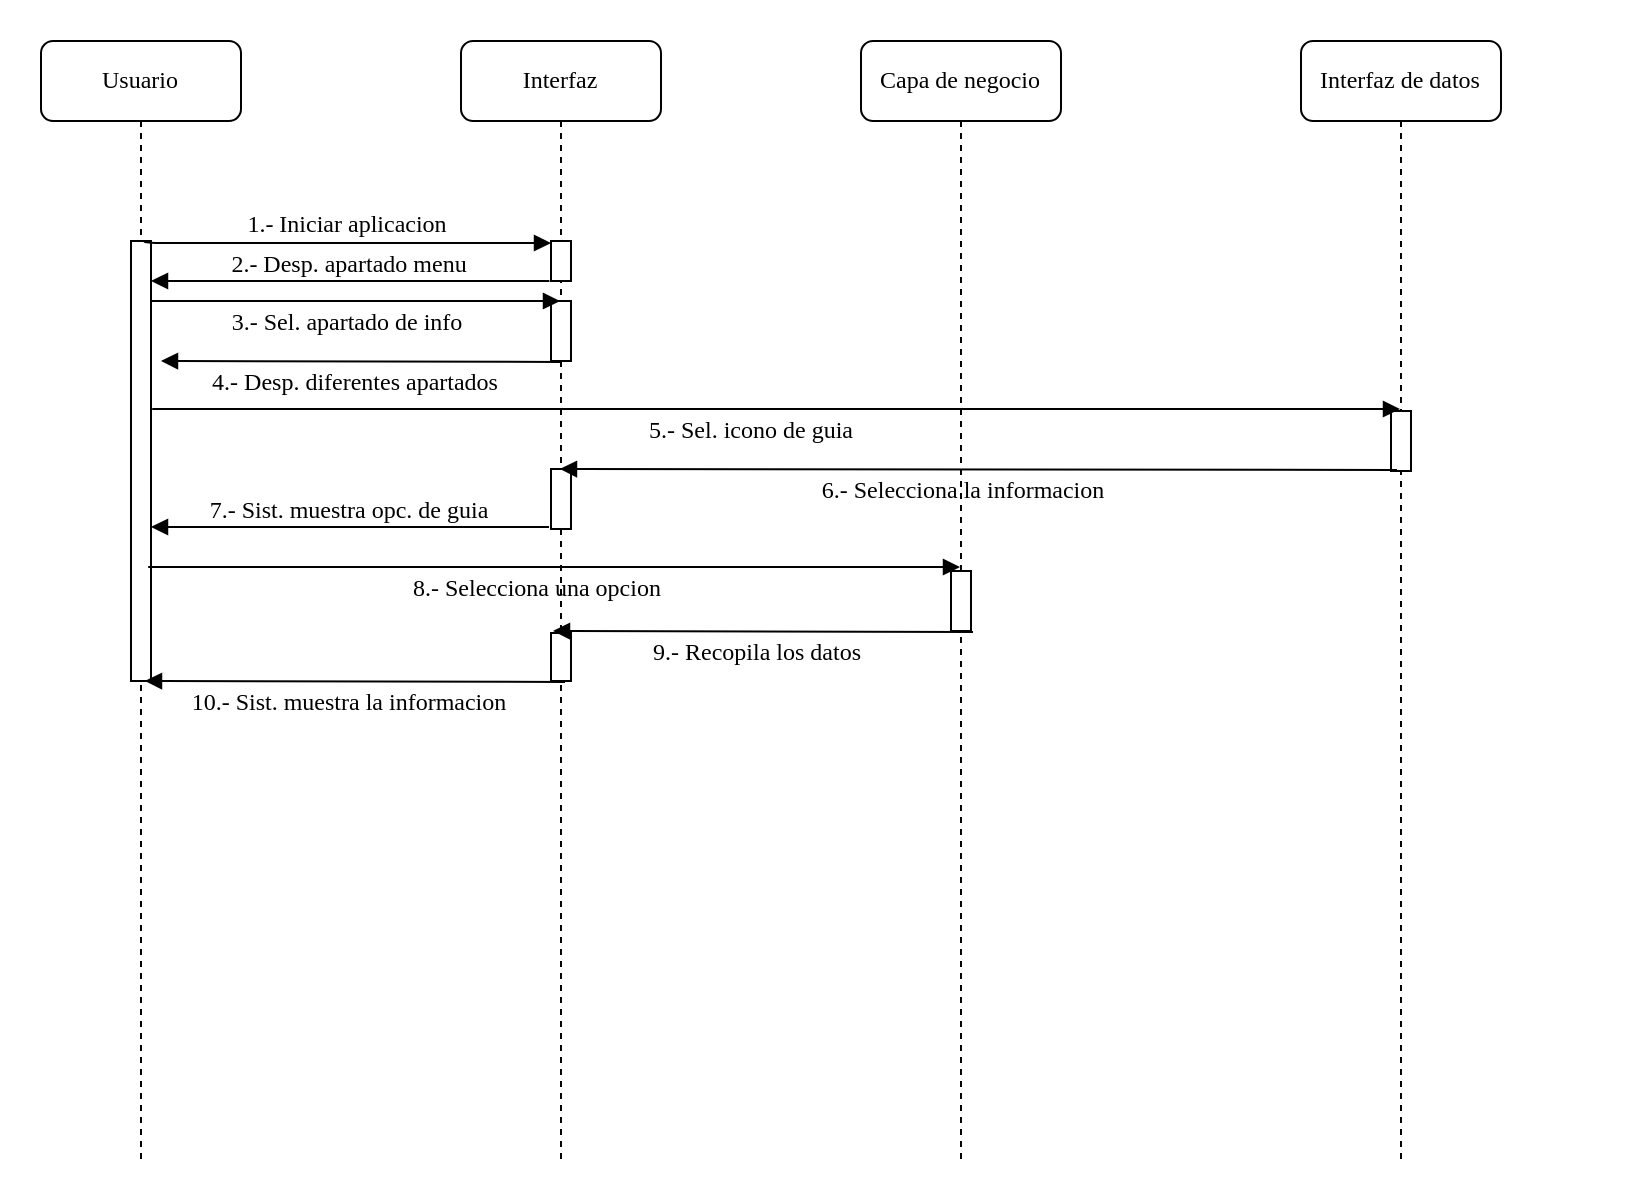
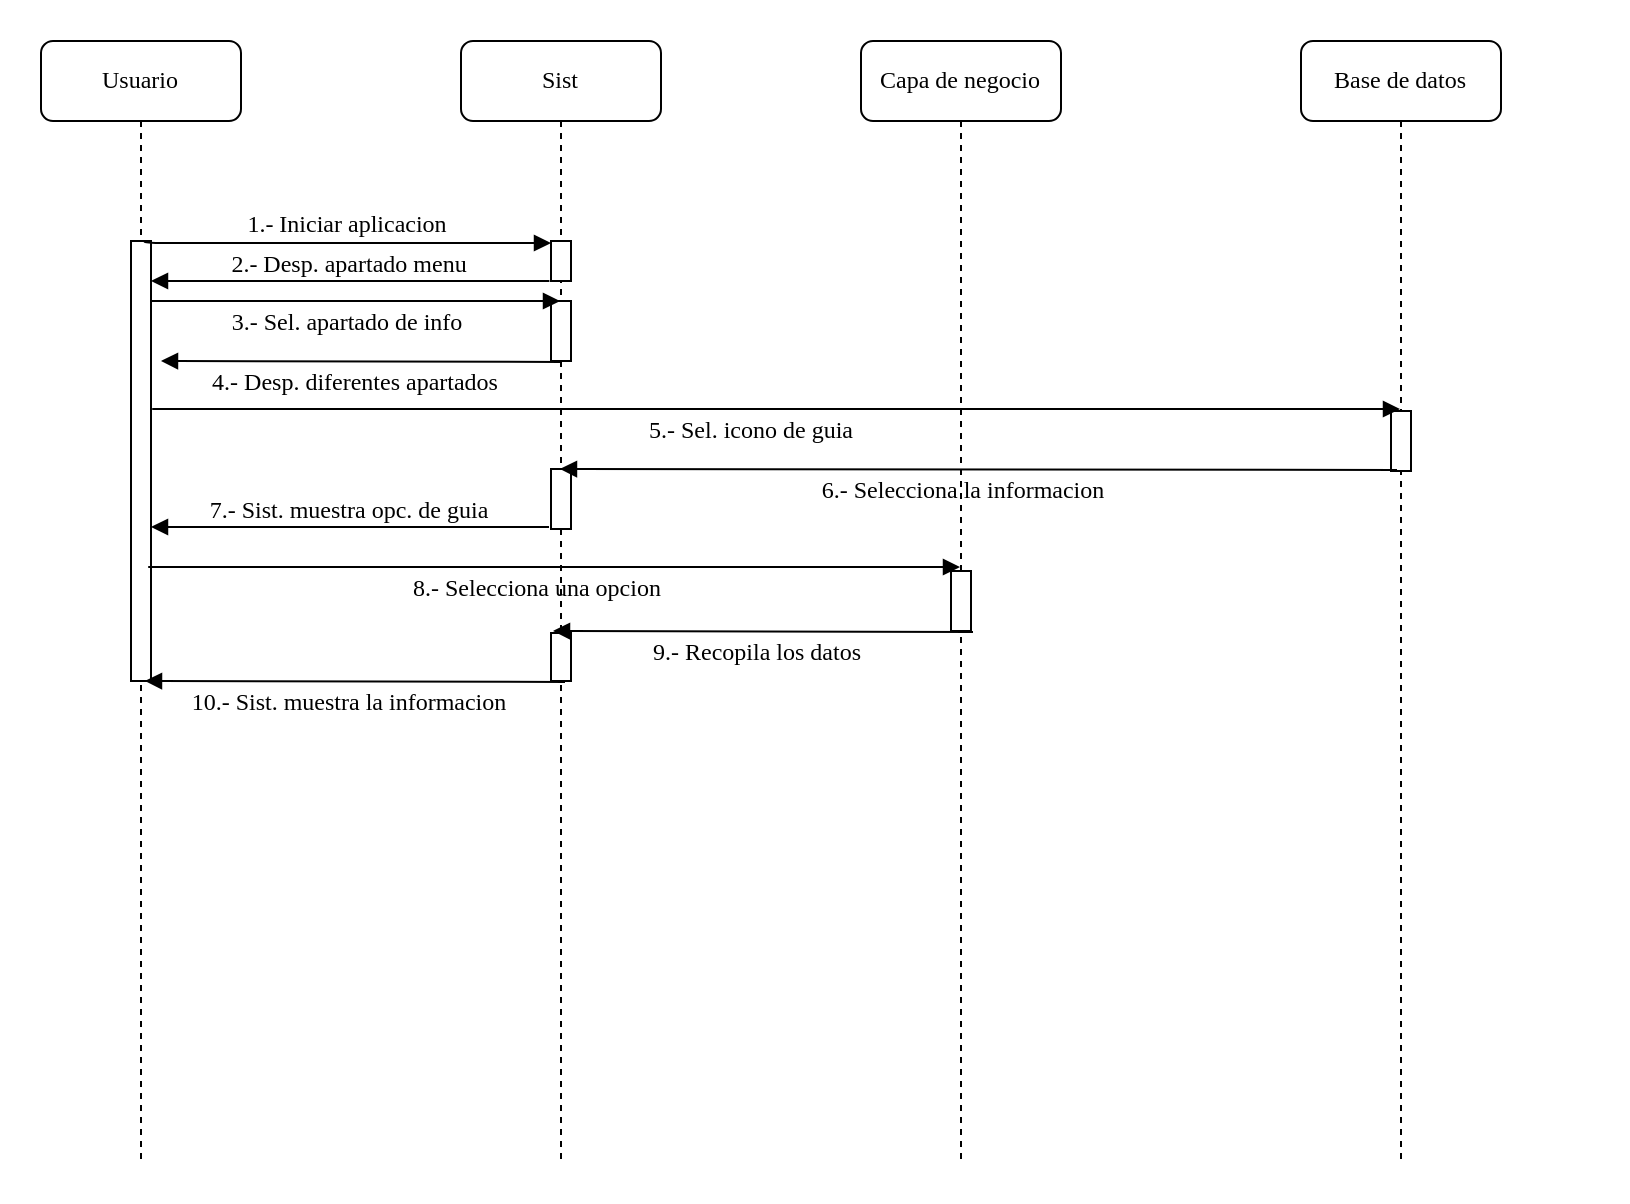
- <mxCell id="2" value="Interfaz" style="shape=umlLifeline;perimeter=lifelinePerimeter;whiteSpace=wrap;html=1;container=1;collapsible=0;recursiveResize=0;outlineConnect=0;rounded=1;shadow=0;comic=0;labelBackgroundColor=none;strokeWidth=1;fontFamily=Verdana;fontSize=12;align=center;" vertex="1" parent="1"><mxGeometry x="230" y="20" width="100" height="560" as="geometry" /></mxCell>
+ <mxCell id="2" value="Sist" style="shape=umlLifeline;perimeter=lifelinePerimeter;whiteSpace=wrap;html=1;container=1;collapsible=0;recursiveResize=0;outlineConnect=0;rounded=1;shadow=0;comic=0;labelBackgroundColor=none;strokeWidth=1;fontFamily=Verdana;fontSize=12;align=center;" vertex="1" parent="1"><mxGeometry x="230" y="20" width="100" height="560" as="geometry" /></mxCell>
- <mxCell id="9" value="Interfaz de datos" style="shape=umlLifeline;perimeter=lifelinePerimeter;whiteSpace=wrap;html=1;container=1;collapsible=0;recursiveResize=0;outlineConnect=0;rounded=1;shadow=0;comic=0;labelBackgroundColor=none;strokeWidth=1;fontFamily=Verdana;fontSize=12;align=center;" vertex="1" parent="1"><mxGeometry x="650" y="20" width="100" height="560" as="geometry" /></mxCell>
+ <mxCell id="9" value="Base de datos" style="shape=umlLifeline;perimeter=lifelinePerimeter;whiteSpace=wrap;html=1;container=1;collapsible=0;recursiveResize=0;outlineConnect=0;rounded=1;shadow=0;comic=0;labelBackgroundColor=none;strokeWidth=1;fontFamily=Verdana;fontSize=12;align=center;" vertex="1" parent="1"><mxGeometry x="650" y="20" width="100" height="560" as="geometry" /></mxCell>
